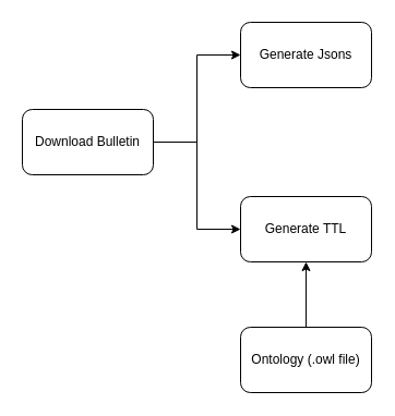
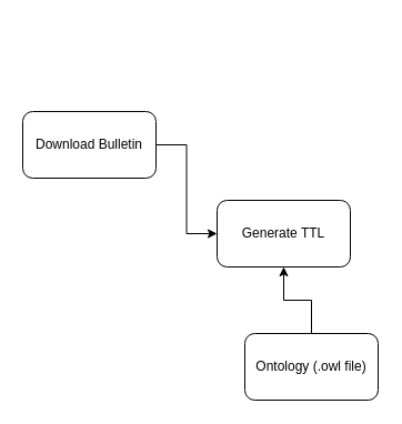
- <mxCell id="5" value="Generate Jsons" style="whiteSpace=wrap;html=1;rounded=1;" vertex="1" parent="1"><mxGeometry x="220" y="20" width="120" height="60" as="geometry" /></mxCell>
- <mxCell id="3" style="edgeStyle=orthogonalEdgeStyle;rounded=0;orthogonalLoop=1;jettySize=auto;html=1;entryX=0;entryY=0.5;entryDx=0;entryDy=0;" edge="1" parent="1" source="4" target="5"><mxGeometry relative="1" as="geometry" /></mxCell>
- <mxCell id="7" value="Generate TTL" style="whiteSpace=wrap;html=1;rounded=1;" vertex="1" parent="1"><mxGeometry x="220" y="180" width="120" height="60" as="geometry" /></mxCell>
+ <mxCell id="7" value="Generate TTL" style="whiteSpace=wrap;html=1;rounded=1;" vertex="1" parent="1"><mxGeometry x="195" y="180" width="120" height="60" as="geometry" /></mxCell>
